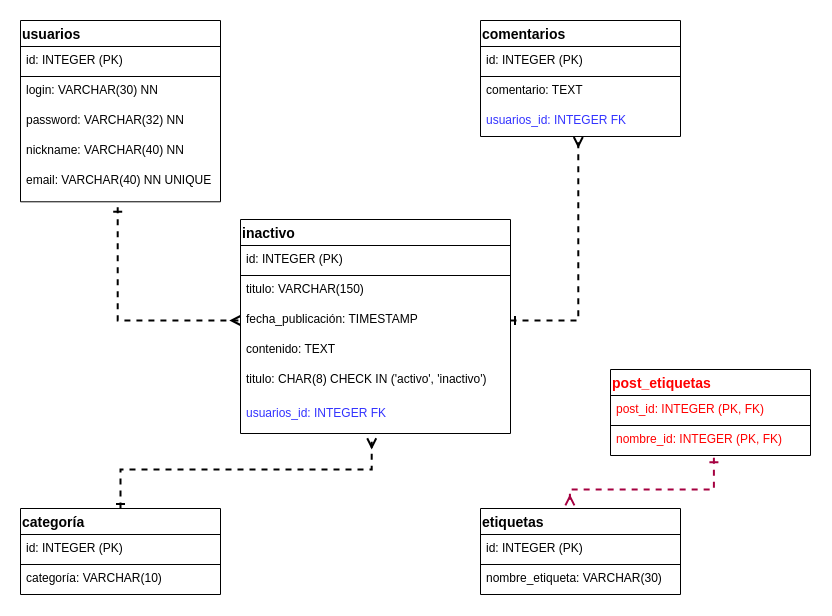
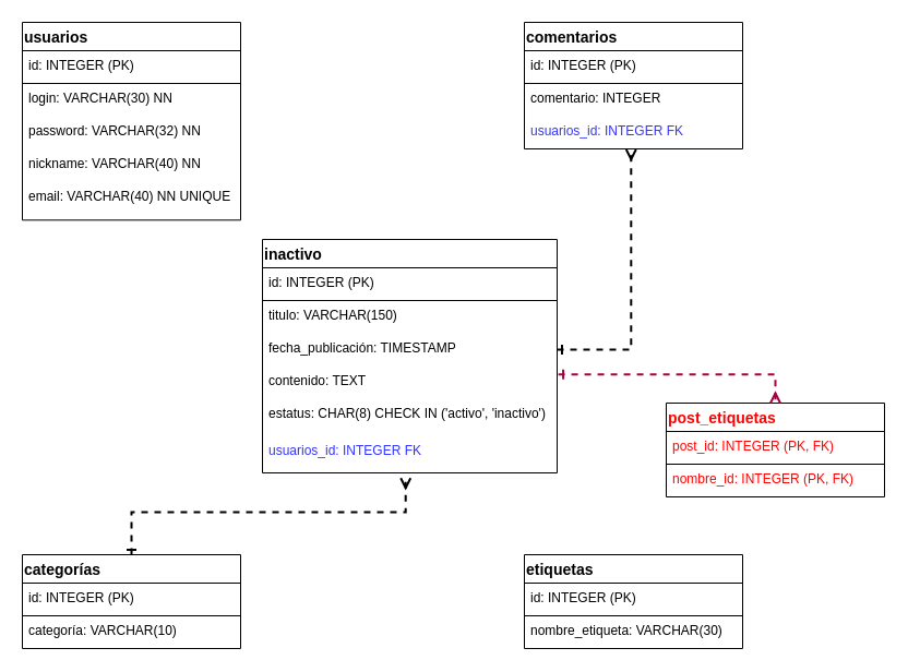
- <mxCell id="18" value="comentario: TEXT" style="text;strokeColor=none;fillColor=none;spacingLeft=4;spacingRight=4;overflow=hidden;rotatable=0;points=[[0,0.5],[1,0.5]];portConstraint=eastwest;fontSize=12;" parent="16" vertex="1"><mxGeometry y="56" width="200" height="30" as="geometry" /></mxCell>
+ <mxCell id="18" value="comentario: INTEGER" style="text;strokeColor=none;fillColor=none;spacingLeft=4;spacingRight=4;overflow=hidden;rotatable=0;points=[[0,0.5],[1,0.5]];portConstraint=eastwest;fontSize=12;" parent="16" vertex="1"><mxGeometry y="56" width="200" height="30" as="geometry" /></mxCell>
- <mxCell id="26" value="" style="edgeStyle=orthogonalEdgeStyle;fontSize=12;html=1;endArrow=ERmany;endFill=0;startArrow=ERone;startFill=0;strokeWidth=2;rounded=0;entryX=0;entryY=0.5;entryDx=0;entryDy=0;exitX=0.486;exitY=1.154;exitDx=0;exitDy=0;exitPerimeter=0;dashed=1;" parent="1" source="8" target="12" edge="1"><mxGeometry width="100" height="100" relative="1" as="geometry"><mxPoint x="110" y="229" as="sourcePoint" /><mxPoint x="180" y="229" as="targetPoint" /><Array as="points"><mxPoint x="117" y="320" /></Array></mxGeometry></mxCell>
+ <mxCell id="32" value="" style="fontSize=12;html=1;endArrow=ERmany;endFill=0;startArrow=ERone;startFill=0;strokeWidth=2;rounded=0;entryX=0.5;entryY=0;entryDx=0;entryDy=0;dashed=1;exitX=1.004;exitY=0.256;exitDx=0;exitDy=0;edgeStyle=orthogonalEdgeStyle;exitPerimeter=0;fillColor=#d80073;strokeColor=#A50040;" parent="1" source="13" target="29" edge="1"><mxGeometry width="100" height="100" relative="1" as="geometry"><mxPoint x="435" y="360" as="sourcePoint" /><mxPoint x="467.8" y="145.45" as="targetPoint" /></mxGeometry></mxCell>
- <mxCell id="14" value="titulo: CHAR(8) CHECK IN ('activo', 'inactivo')" style="text;strokeColor=none;fillColor=none;spacingLeft=4;spacingRight=4;overflow=hidden;rotatable=0;points=[[0,0.5],[1,0.5]];portConstraint=eastwest;fontSize=12;labelBackgroundColor=#ffffff;" parent="9" vertex="1"><mxGeometry y="146" width="270" height="34" as="geometry" /></mxCell>
+ <mxCell id="14" value="estatus: CHAR(8) CHECK IN ('activo', 'inactivo')" style="text;strokeColor=none;fillColor=none;spacingLeft=4;spacingRight=4;overflow=hidden;rotatable=0;points=[[0,0.5],[1,0.5]];portConstraint=eastwest;fontSize=12;labelBackgroundColor=#ffffff;" parent="9" vertex="1"><mxGeometry y="146" width="270" height="34" as="geometry" /></mxCell>
- <mxCell id="33" value="" style="fontSize=12;html=1;endArrow=ERmany;endFill=0;startArrow=ERone;startFill=0;strokeWidth=2;rounded=0;entryX=0.447;entryY=-0.036;entryDx=0;entryDy=0;dashed=1;exitX=0.517;exitY=1.075;exitDx=0;exitDy=0;exitPerimeter=0;fillColor=#d80073;strokeColor=#A50040;entryPerimeter=0;edgeStyle=orthogonalEdgeStyle;" parent="1" source="31" target="23" edge="1"><mxGeometry width="100" height="100" relative="1" as="geometry"><mxPoint x="436.08" y="382.68" as="sourcePoint" /><mxPoint x="570" y="399" as="targetPoint" /><Array as="points"><mxPoint x="713" y="489" /><mxPoint x="569" y="489" /></Array></mxGeometry></mxCell>
- <mxCell id="20" value="categoría" style="swimlane;fontStyle=1;childLayout=stackLayout;horizontal=1;startSize=26;horizontalStack=0;resizeParent=1;resizeParentMax=0;resizeLast=0;collapsible=1;marginBottom=0;align=left;fontSize=14;labelBorderColor=none;spacing=2;comic=0;" parent="1" vertex="1"><mxGeometry x="20" y="508" width="200" height="86" as="geometry"><mxRectangle x="20" y="30" width="90" height="26" as="alternateBounds" /></mxGeometry></mxCell>
+ <mxCell id="20" value="categorías" style="swimlane;fontStyle=1;childLayout=stackLayout;horizontal=1;startSize=26;horizontalStack=0;resizeParent=1;resizeParentMax=0;resizeLast=0;collapsible=1;marginBottom=0;align=left;fontSize=14;labelBorderColor=none;spacing=2;comic=0;" parent="1" vertex="1"><mxGeometry x="20" y="508" width="200" height="86" as="geometry"><mxRectangle x="20" y="30" width="90" height="26" as="alternateBounds" /></mxGeometry></mxCell>
